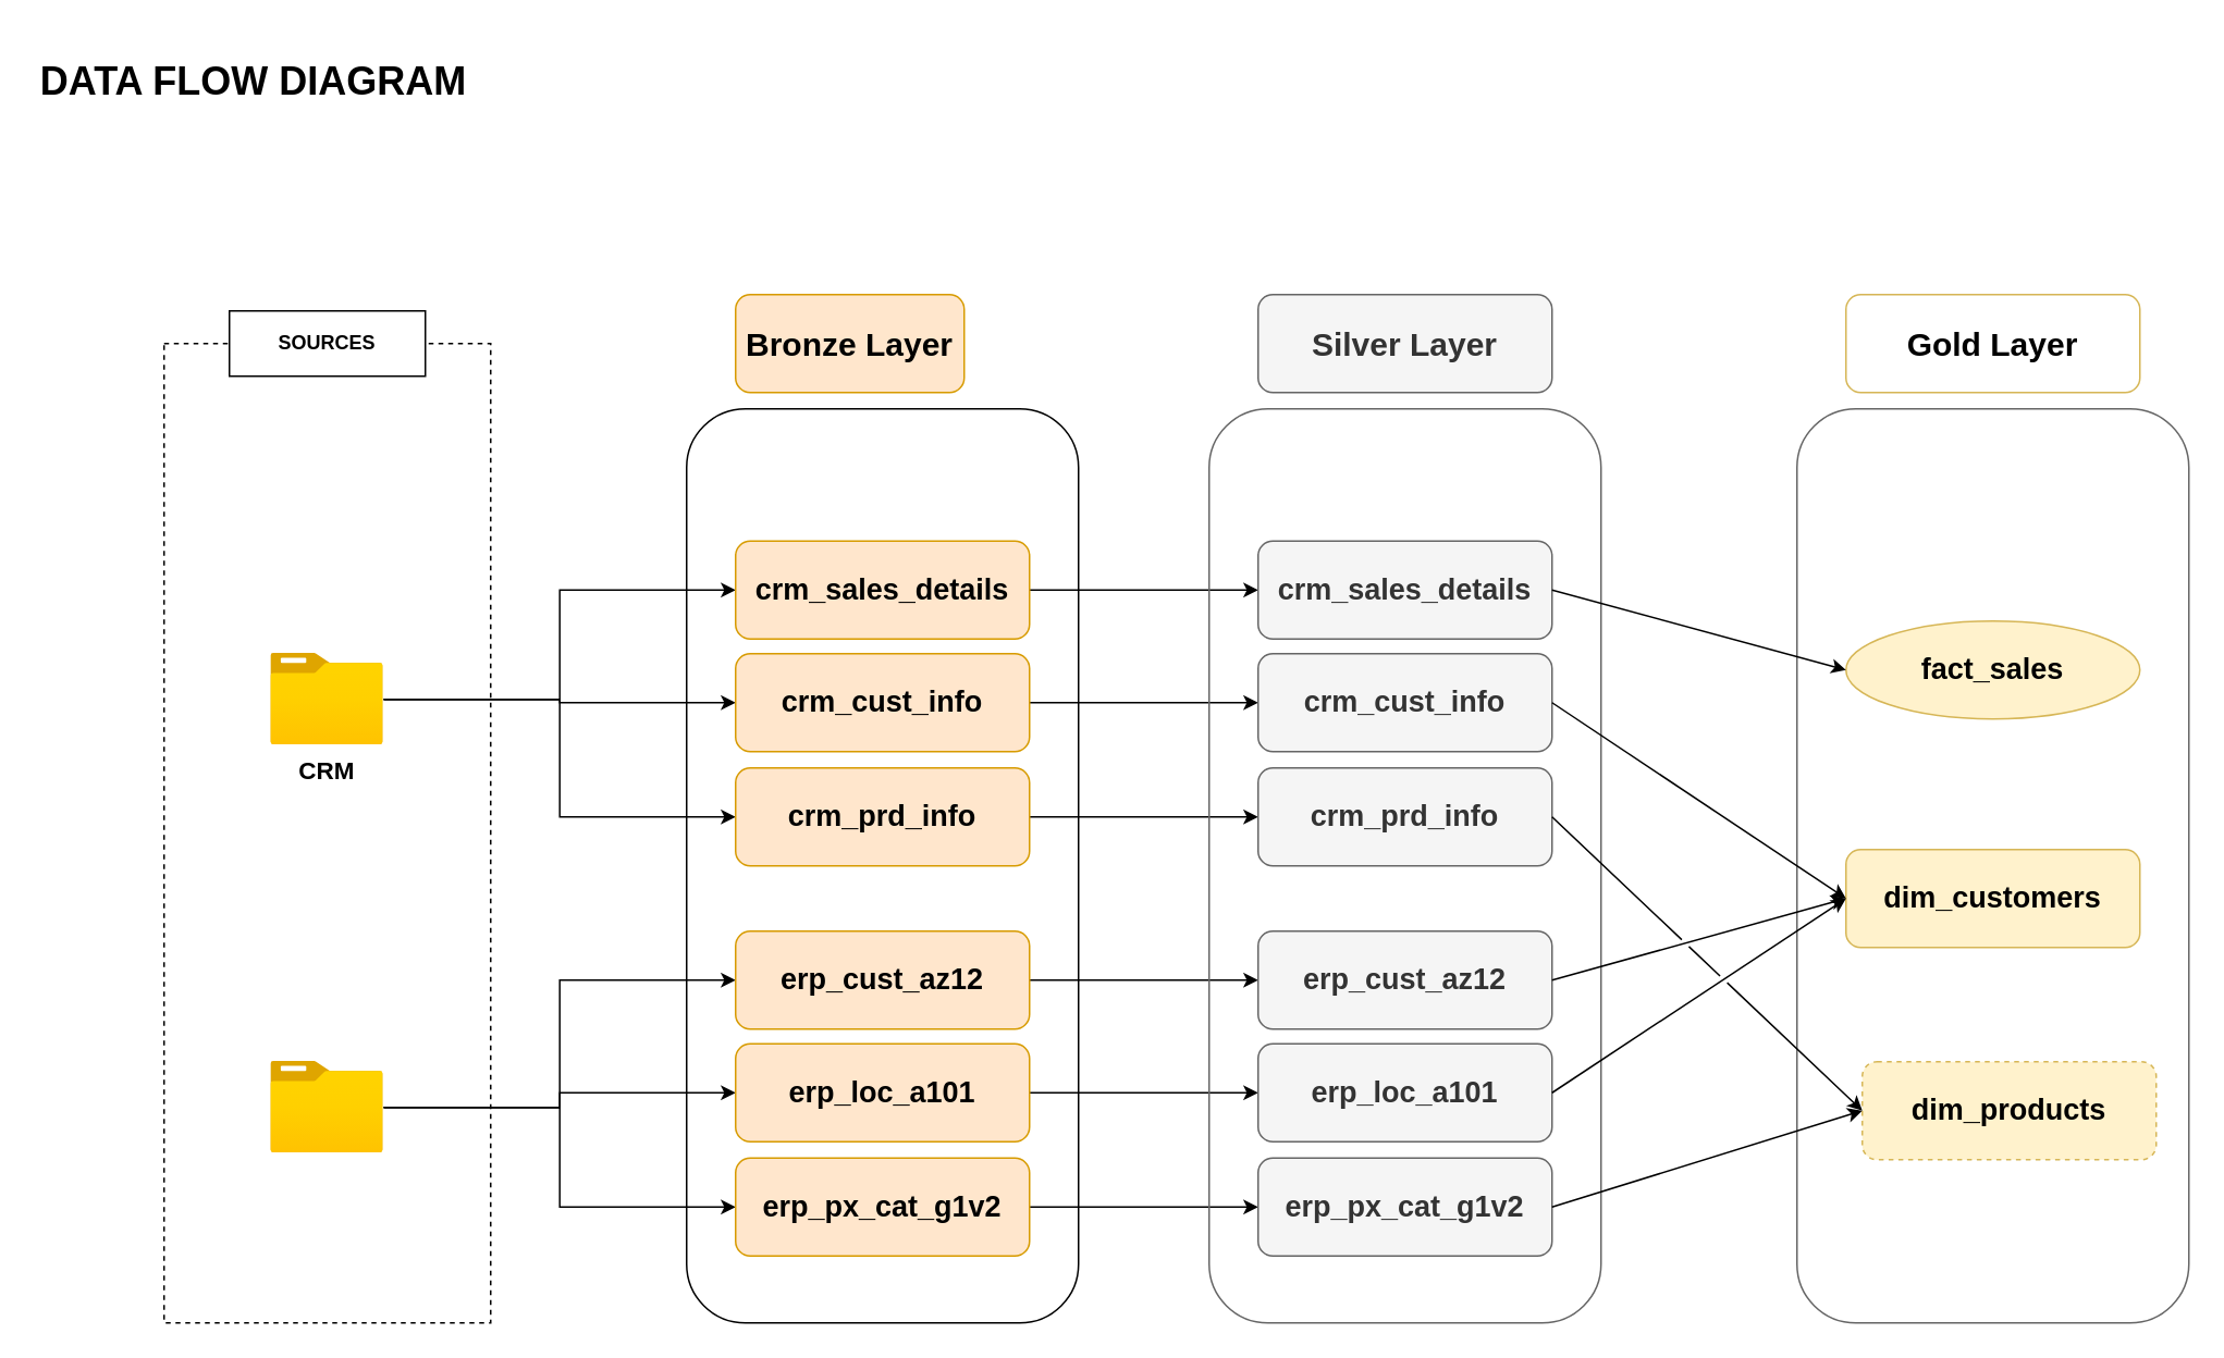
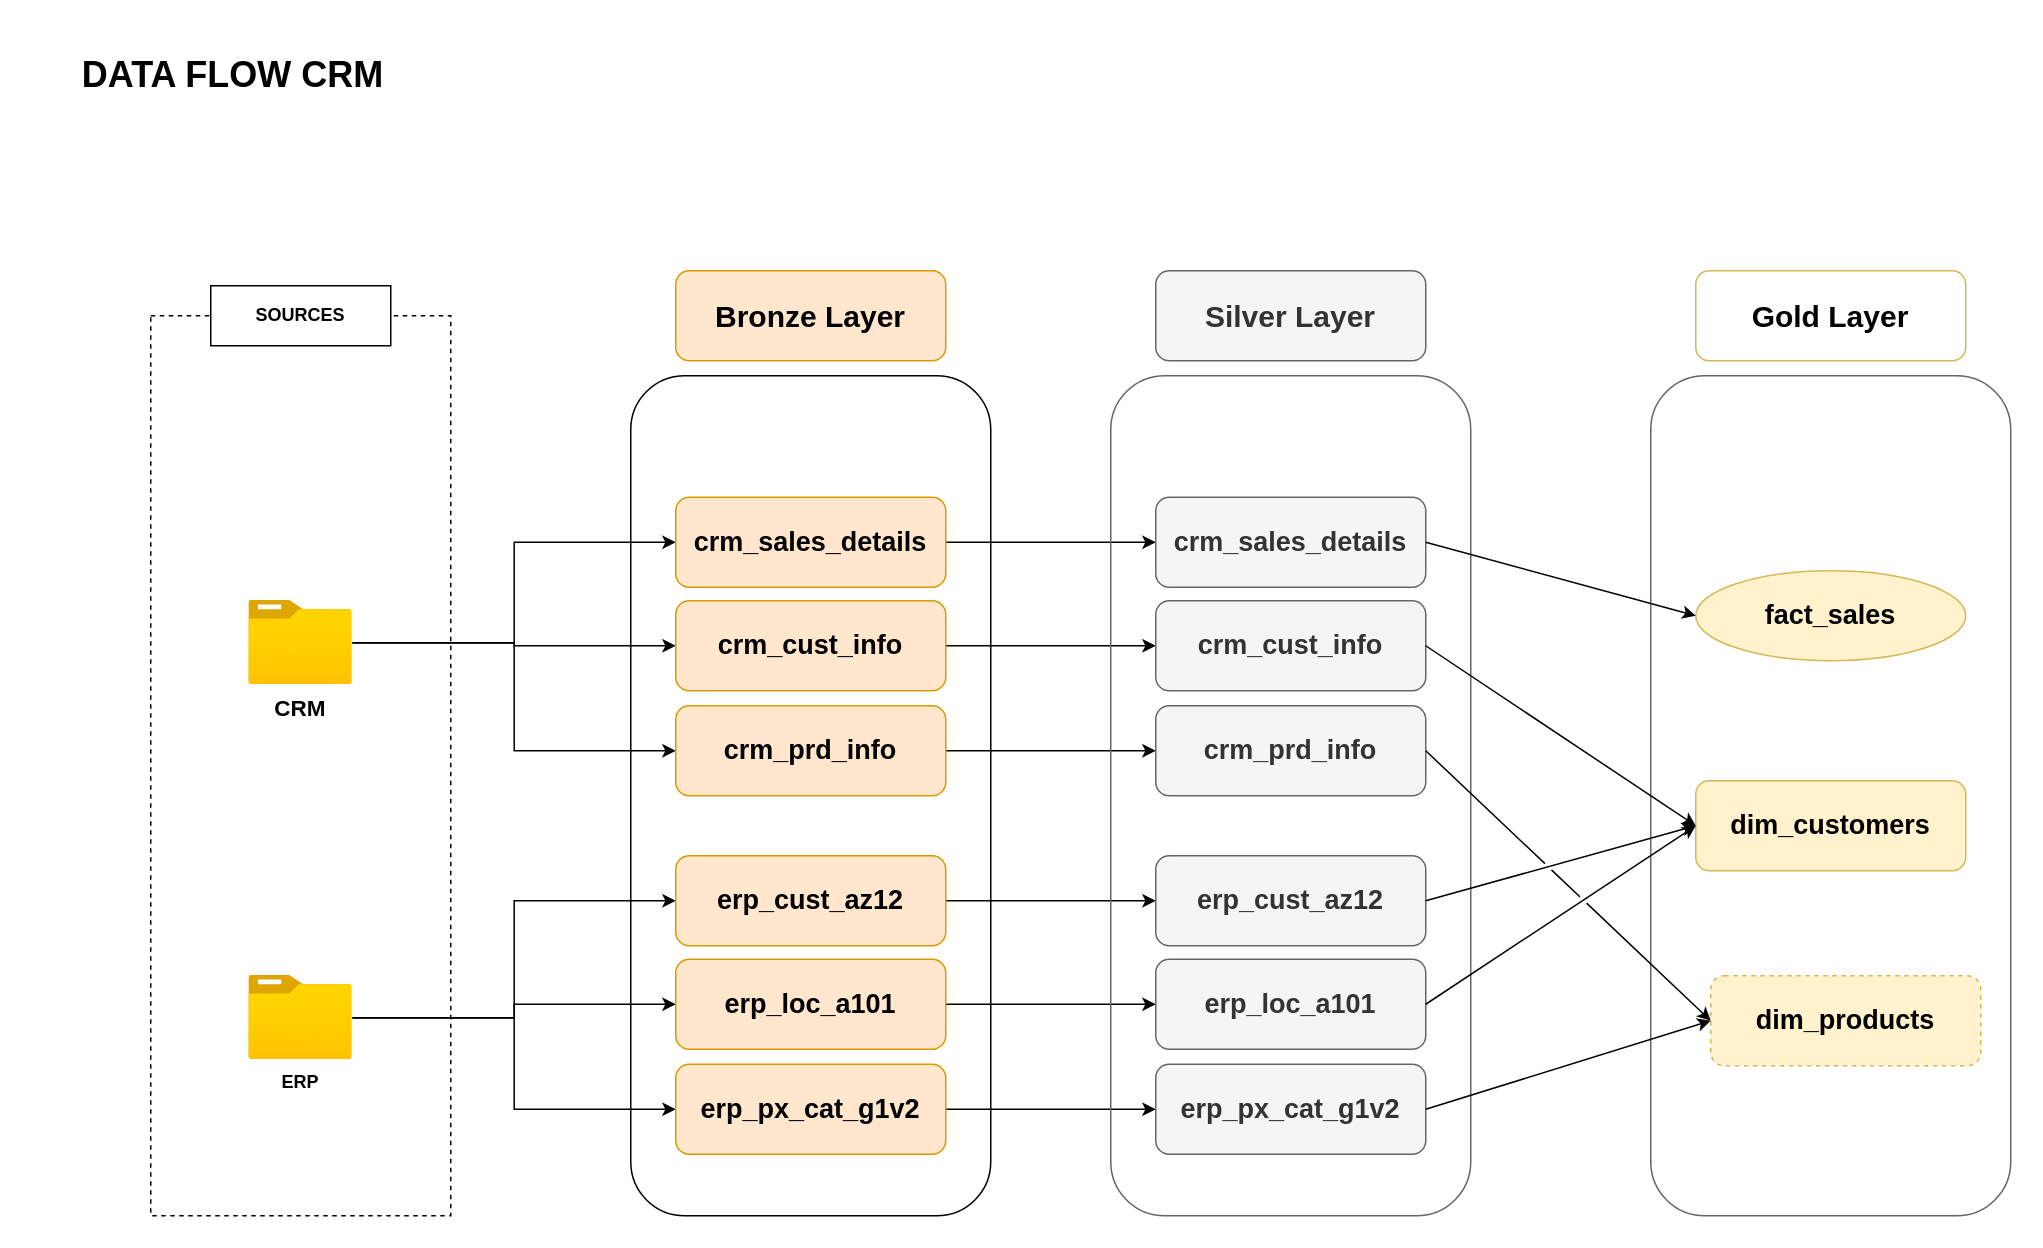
- <mxCell id="2" value="&lt;font style=&quot;font-size: 24px;&quot;&gt;&lt;b&gt;DATA FLOW DIAGRAM&lt;/b&gt;&lt;/font&gt;" style="text;html=1;align=center;verticalAlign=middle;whiteSpace=wrap;rounded=0;" parent="1" vertex="1"><mxGeometry y="20" width="270" height="60" as="geometry" x="20" /></mxCell>
+ <mxCell id="2" value="&lt;font style=&quot;font-size: 24px;&quot;&gt;&lt;b&gt;DATA FLOW CRM&lt;/b&gt;&lt;/font&gt;" style="text;html=1;align=center;verticalAlign=middle;whiteSpace=wrap;rounded=0;" parent="1" vertex="1"><mxGeometry y="20" width="270" height="60" as="geometry" x="20" /></mxCell>
- <mxCell id="17" value="&lt;b&gt;&lt;font style=&quot;font-size: 20px;&quot;&gt;Bronze Layer&lt;/font&gt;&lt;/b&gt;" style="rounded=1;whiteSpace=wrap;html=1;fillColor=#ffe6cc;strokeColor=#d79b00;" parent="1" vertex="1"><mxGeometry x="450" y="180" width="140" height="60" as="geometry" /></mxCell>
+ <mxCell id="17" value="&lt;b&gt;&lt;font style=&quot;font-size: 20px;&quot;&gt;Bronze Layer&lt;/font&gt;&lt;/b&gt;" style="rounded=1;whiteSpace=wrap;html=1;fillColor=#ffe6cc;strokeColor=#d79b00;" parent="1" vertex="1"><mxGeometry x="450" y="180" width="180" height="60" as="geometry" /></mxCell>
+ <mxCell id="15" value="&lt;b&gt;ERP&lt;/b&gt;" style="text;html=1;align=center;verticalAlign=middle;whiteSpace=wrap;rounded=0;" parent="1" vertex="1"><mxGeometry x="170" y="706" width="60" height="30" as="geometry" /></mxCell>
